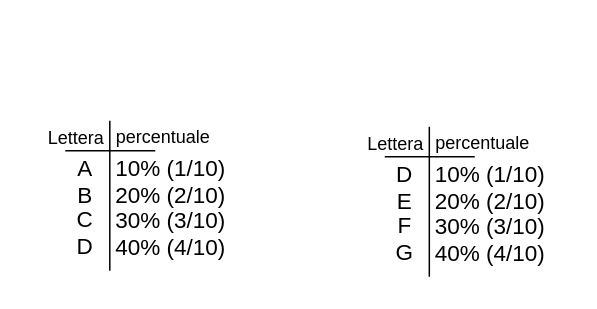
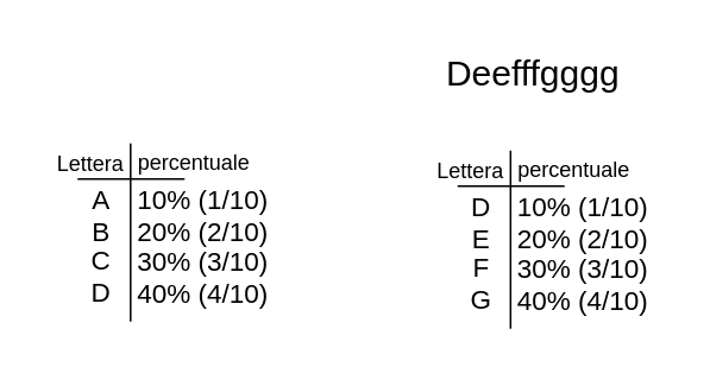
+ <mxCell id="2" value="&lt;font style=&quot;font-size: 20px;&quot;&gt;Deefffgggg&lt;/font&gt;" style="text;html=1;align=center;verticalAlign=middle;resizable=0;points=[];autosize=1;strokeColor=none;fillColor=none;" vertex="1" parent="1"><mxGeometry x="238" y="20" width="120" height="40" as="geometry" /></mxCell>
